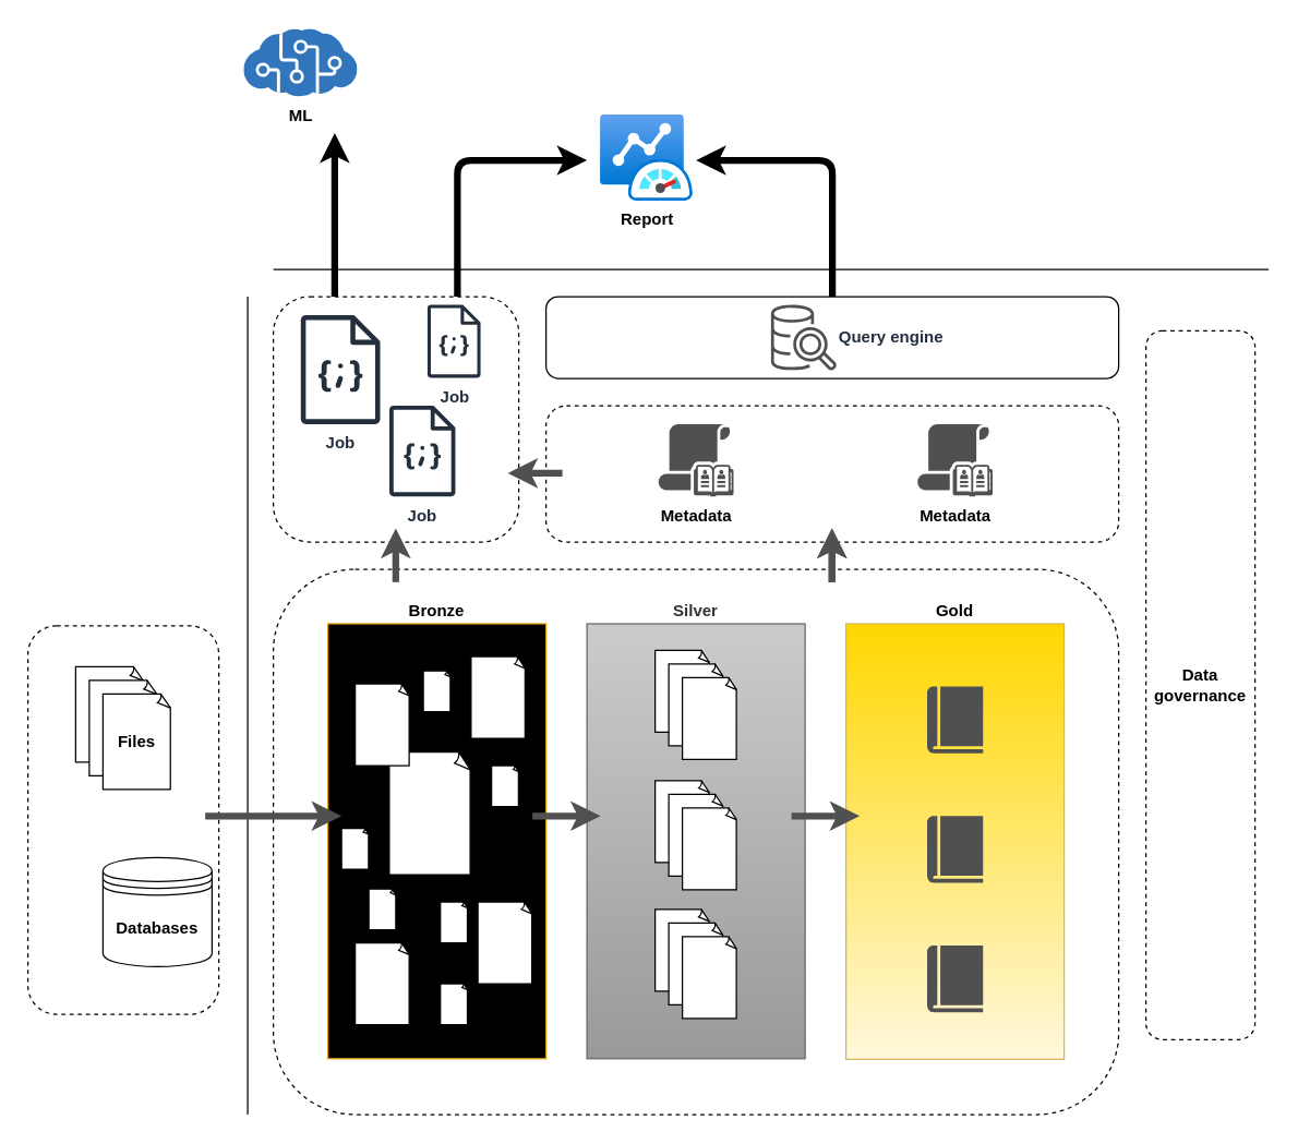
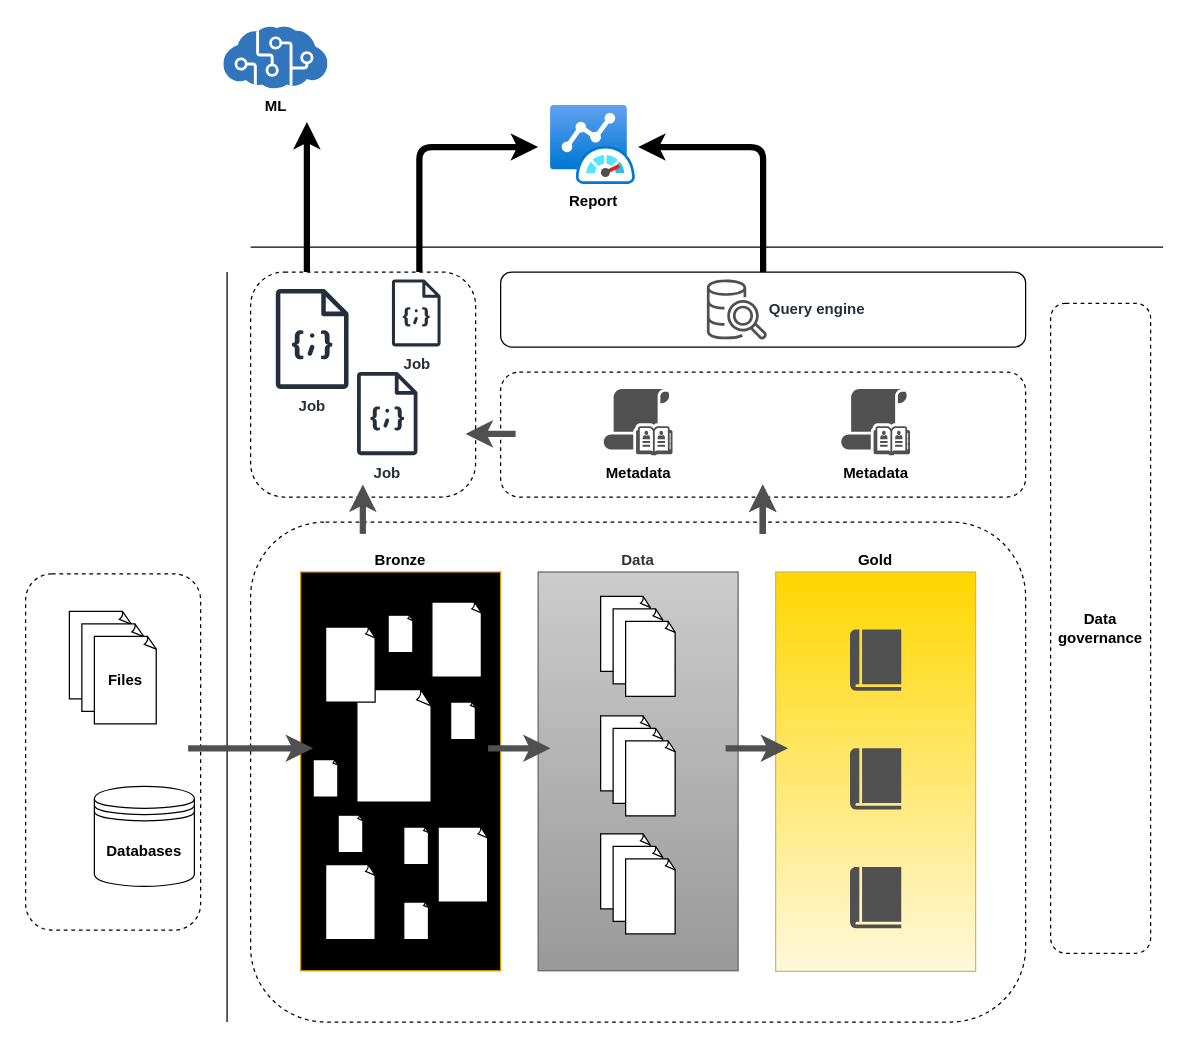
- <mxCell id="10" value="Silver" style="rounded=0;whiteSpace=wrap;html=1;fillColor=#CCCCCC;fontColor=#333333;strokeColor=#666666;gradientColor=#999999;labelPosition=center;verticalLabelPosition=top;align=center;verticalAlign=bottom;fontStyle=1" vertex="1" parent="1"><mxGeometry x="430" y="457" width="160" height="319" as="geometry" /></mxCell>
+ <mxCell id="10" value="Data" style="rounded=0;whiteSpace=wrap;html=1;fillColor=#CCCCCC;fontColor=#333333;strokeColor=#666666;gradientColor=#999999;labelPosition=center;verticalLabelPosition=top;align=center;verticalAlign=bottom;fontStyle=1" vertex="1" parent="1"><mxGeometry x="430" y="457" width="160" height="319" as="geometry" /></mxCell>
